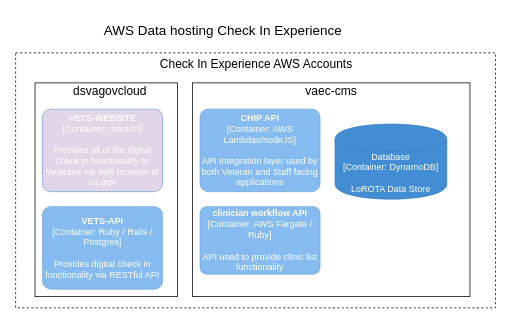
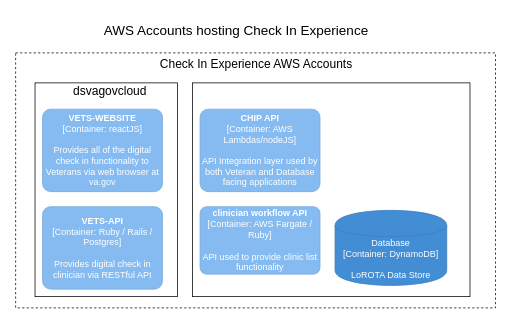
- <mxCell id="3" value="&lt;font style=&quot;font-size: 18px&quot;&gt;AWS Data hosting Check In Experience&lt;/font&gt;" style="text;html=1;strokeColor=none;fillColor=none;align=left;verticalAlign=middle;whiteSpace=wrap;rounded=0;dashed=1;" parent="1" vertex="1"><mxGeometry x="136.3" y="20" width="419.13" height="40" as="geometry" /></mxCell>
+ <mxCell id="3" value="&lt;font style=&quot;font-size: 18px&quot;&gt;AWS Accounts hosting Check In Experience&lt;/font&gt;" style="text;html=1;strokeColor=none;fillColor=none;align=left;verticalAlign=middle;whiteSpace=wrap;rounded=0;dashed=1;" parent="1" vertex="1"><mxGeometry x="136.3" y="20" width="419.13" height="40" as="geometry" /></mxCell>
- <mxCell id="13" value="vaec-cms" style="text;html=1;strokeColor=none;fillColor=none;align=center;verticalAlign=middle;whiteSpace=wrap;rounded=0;fontSize=16;" parent="1" vertex="1"><mxGeometry x="255.8" y="110" width="370" height="20" as="geometry" /></mxCell>
- <mxCell id="6" value="&lt;b&gt;VETS-WEBSITE&lt;/b&gt;&lt;div&gt;[Container: reactJS]&lt;/div&gt;&lt;br&gt;&lt;div&gt;Provides all of the digital check in functionality to Veterans via web browser at va.gov&lt;/div&gt;" style="rounded=1;whiteSpace=wrap;html=1;labelBackgroundColor=none;fillColor=#e1d5e7;fontColor=#ffffff;align=center;arcSize=10;strokeColor=#78A8D8;metaEdit=1;metaData={&quot;c4Type&quot;:{&quot;editable&quot;:false}};points=[[0.25,0,0],[0.5,0,0],[0.75,0,0],[1,0.25,0],[1,0.5,0],[1,0.75,0],[0.75,1,0],[0.5,1,0],[0.25,1,0],[0,0.75,0],[0,0.5,0],[0,0.25,0]];" parent="1" vertex="1"><mxGeometry x="55.87" y="145" width="160" height="110.0" as="geometry" /></mxCell>
+ <mxCell id="6" value="&lt;b&gt;VETS-WEBSITE&lt;/b&gt;&lt;div&gt;[Container: reactJS]&lt;/div&gt;&lt;br&gt;&lt;div&gt;Provides all of the digital check in functionality to Veterans via web browser at va.gov&lt;/div&gt;" style="rounded=1;whiteSpace=wrap;html=1;labelBackgroundColor=none;fillColor=#85BBF0;fontColor=#ffffff;align=center;arcSize=10;strokeColor=#78A8D8;metaEdit=1;metaData={&quot;c4Type&quot;:{&quot;editable&quot;:false}};points=[[0.25,0,0],[0.5,0,0],[0.75,0,0],[1,0.25,0],[1,0.5,0],[1,0.75,0],[0.75,1,0],[0.5,1,0],[0.25,1,0],[0,0.75,0],[0,0.5,0],[0,0.25,0]];" parent="1" vertex="1"><mxGeometry x="55.87" y="145" width="160" height="110.0" as="geometry" /></mxCell>
- <mxCell id="10" value="&lt;b&gt;CHIP API&lt;/b&gt;&lt;div&gt;[Container: AWS Lambdas/nodeJS]&lt;/div&gt;&lt;br&gt;&lt;div&gt;API Integration layer used by both Veteran and Staff facing applications&lt;/div&gt;" style="rounded=1;whiteSpace=wrap;html=1;labelBackgroundColor=none;fillColor=#85BBF0;fontColor=#ffffff;align=center;arcSize=10;strokeColor=#78A8D8;metaEdit=1;metaData={&quot;c4Type&quot;:{&quot;editable&quot;:false}};points=[[0.25,0,0],[0.5,0,0],[0.75,0,0],[1,0.25,0],[1,0.5,0],[1,0.75,0],[0.75,1,0],[0.5,1,0],[0.25,1,0],[0,0.75,0],[0,0.5,0],[0,0.25,0]];" parent="1" vertex="1"><mxGeometry x="265.87" y="145" width="160" height="110.0" as="geometry" /></mxCell>
+ <mxCell id="10" value="&lt;b&gt;CHIP API&lt;/b&gt;&lt;div&gt;[Container: AWS Lambdas/nodeJS]&lt;/div&gt;&lt;br&gt;&lt;div&gt;API Integration layer used by both Veteran and Database facing applications&lt;/div&gt;" style="rounded=1;whiteSpace=wrap;html=1;labelBackgroundColor=none;fillColor=#85BBF0;fontColor=#ffffff;align=center;arcSize=10;strokeColor=#78A8D8;metaEdit=1;metaData={&quot;c4Type&quot;:{&quot;editable&quot;:false}};points=[[0.25,0,0],[0.5,0,0],[0.75,0,0],[1,0.25,0],[1,0.5,0],[1,0.75,0],[0.75,1,0],[0.5,1,0],[0.25,1,0],[0,0.75,0],[0,0.5,0],[0,0.25,0]];" parent="1" vertex="1"><mxGeometry x="265.87" y="145" width="160" height="110.0" as="geometry" /></mxCell>
- <mxCell id="11" value="Database&lt;div&gt;[Container:&amp;nbsp;DynamoDB]&lt;/div&gt;&lt;br&gt;&lt;div&gt;LoROTA Data Store&lt;/div&gt;" style="shape=cylinder;whiteSpace=wrap;html=1;boundedLbl=1;rounded=0;labelBackgroundColor=none;fillColor=#438DD5;fontSize=12;fontColor=#ffffff;align=center;strokeColor=#3C7FC0;metaEdit=1;points=[[0.5,0,0],[1,0.25,0],[1,0.5,0],[1,0.75,0],[0.5,1,0],[0,0.75,0],[0,0.5,0],[0,0.25,0]];metaData={&quot;c4Type&quot;:{&quot;editable&quot;:false}};" parent="1" vertex="1"><mxGeometry x="445.87" y="165" width="149" height="100" as="geometry" /></mxCell>
+ <mxCell id="11" value="Database&lt;div&gt;[Container:&amp;nbsp;DynamoDB]&lt;/div&gt;&lt;br&gt;&lt;div&gt;LoROTA Data Store&lt;/div&gt;" style="shape=cylinder;whiteSpace=wrap;html=1;boundedLbl=1;rounded=0;labelBackgroundColor=none;fillColor=#438DD5;fontSize=12;fontColor=#ffffff;align=center;strokeColor=#3C7FC0;metaEdit=1;points=[[0.5,0,0],[1,0.25,0],[1,0.5,0],[1,0.75,0],[0.5,1,0],[0,0.75,0],[0,0.5,0],[0,0.25,0]];metaData={&quot;c4Type&quot;:{&quot;editable&quot;:false}};" parent="1" vertex="1"><mxGeometry x="445.87" y="280" width="149" height="100" as="geometry" /></mxCell>
- <mxCell id="7" value="&lt;b&gt;VETS-API&lt;/b&gt;&lt;div&gt;[Container: Ruby / Rails / Postgres]&lt;/div&gt;&lt;br&gt;&lt;div&gt;Provides digital check in functionality via RESTful API&lt;/div&gt;" style="rounded=1;whiteSpace=wrap;html=1;labelBackgroundColor=none;fillColor=#85BBF0;fontColor=#ffffff;align=center;arcSize=10;strokeColor=#78A8D8;metaEdit=1;metaData={&quot;c4Type&quot;:{&quot;editable&quot;:false}};points=[[0.25,0,0],[0.5,0,0],[0.75,0,0],[1,0.25,0],[1,0.5,0],[1,0.75,0],[0.75,1,0],[0.5,1,0],[0.25,1,0],[0,0.75,0],[0,0.5,0],[0,0.25,0]];" parent="1" vertex="1"><mxGeometry x="55.87" y="275" width="160" height="110.0" as="geometry" /></mxCell>
+ <mxCell id="7" value="&lt;b&gt;VETS-API&lt;/b&gt;&lt;div&gt;[Container: Ruby / Rails / Postgres]&lt;/div&gt;&lt;br&gt;&lt;div&gt;Provides digital check in clinician via RESTful API&lt;/div&gt;" style="rounded=1;whiteSpace=wrap;html=1;labelBackgroundColor=none;fillColor=#85BBF0;fontColor=#ffffff;align=center;arcSize=10;strokeColor=#78A8D8;metaEdit=1;metaData={&quot;c4Type&quot;:{&quot;editable&quot;:false}};points=[[0.25,0,0],[0.5,0,0],[0.75,0,0],[1,0.25,0],[1,0.5,0],[1,0.75,0],[0.75,1,0],[0.5,1,0],[0.25,1,0],[0,0.75,0],[0,0.5,0],[0,0.25,0]];" parent="1" vertex="1"><mxGeometry x="55.87" y="275" width="160" height="110.0" as="geometry" /></mxCell>
